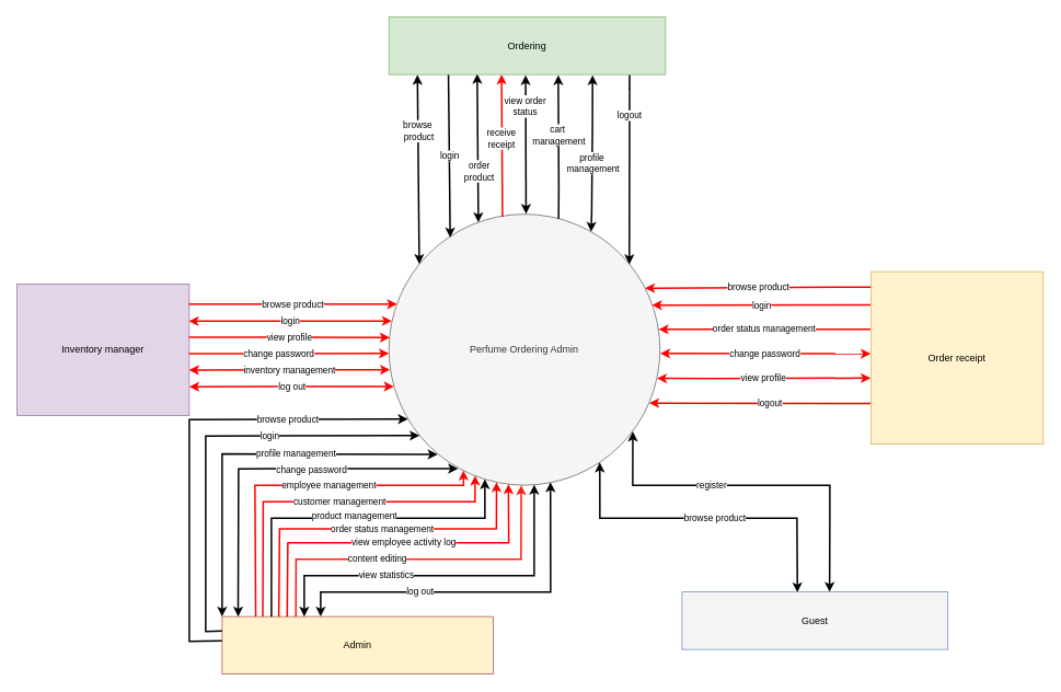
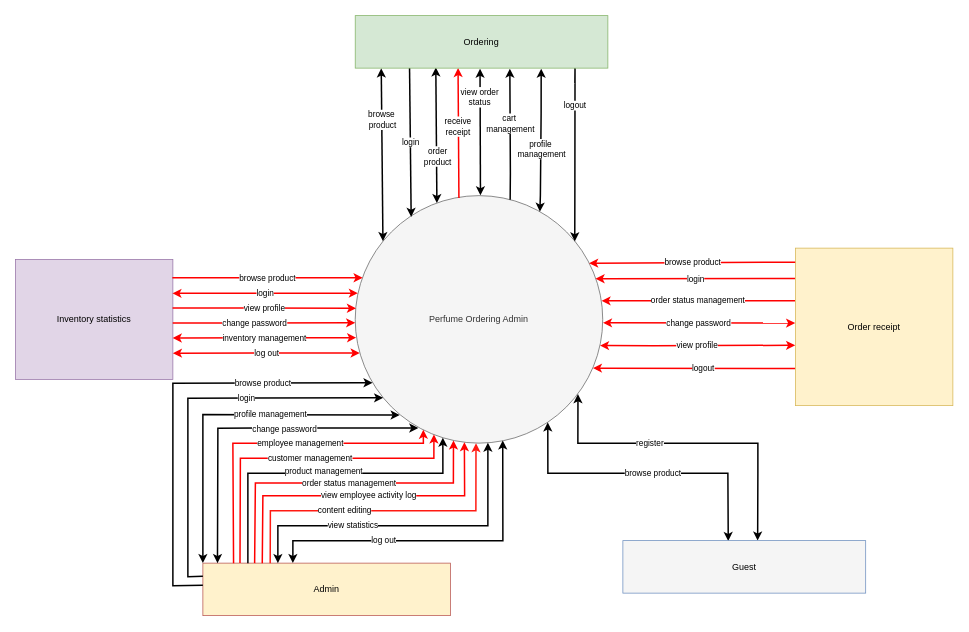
- <mxCell id="32" value="Inventory manager" style="rounded=0;whiteSpace=wrap;html=1;fillColor=#e1d5e7;strokeColor=#9673a6;" parent="1" vertex="1"><mxGeometry x="20" y="345" width="210" height="160" as="geometry" /></mxCell>
+ <mxCell id="32" value="Inventory statistics" style="rounded=0;whiteSpace=wrap;html=1;fillColor=#e1d5e7;strokeColor=#9673a6;" parent="1" vertex="1"><mxGeometry x="20" y="345" width="210" height="160" as="geometry" /></mxCell>
